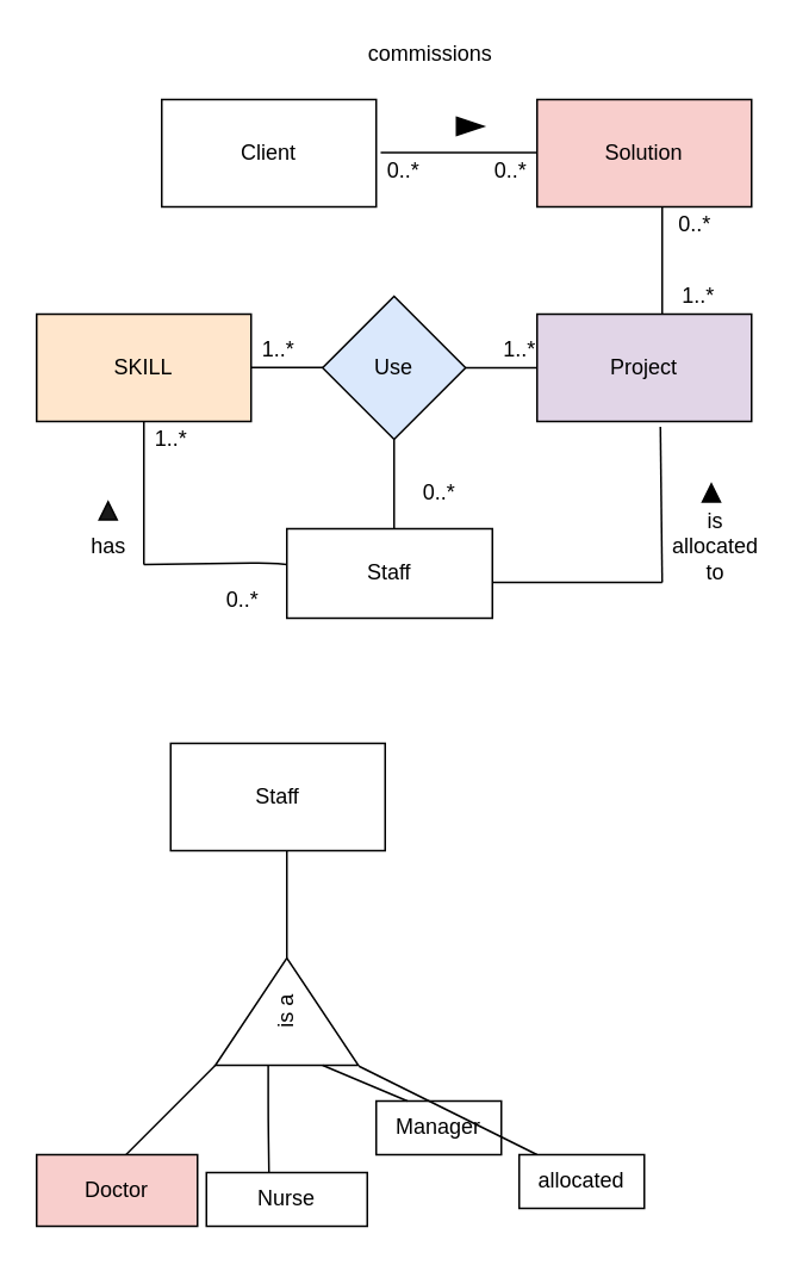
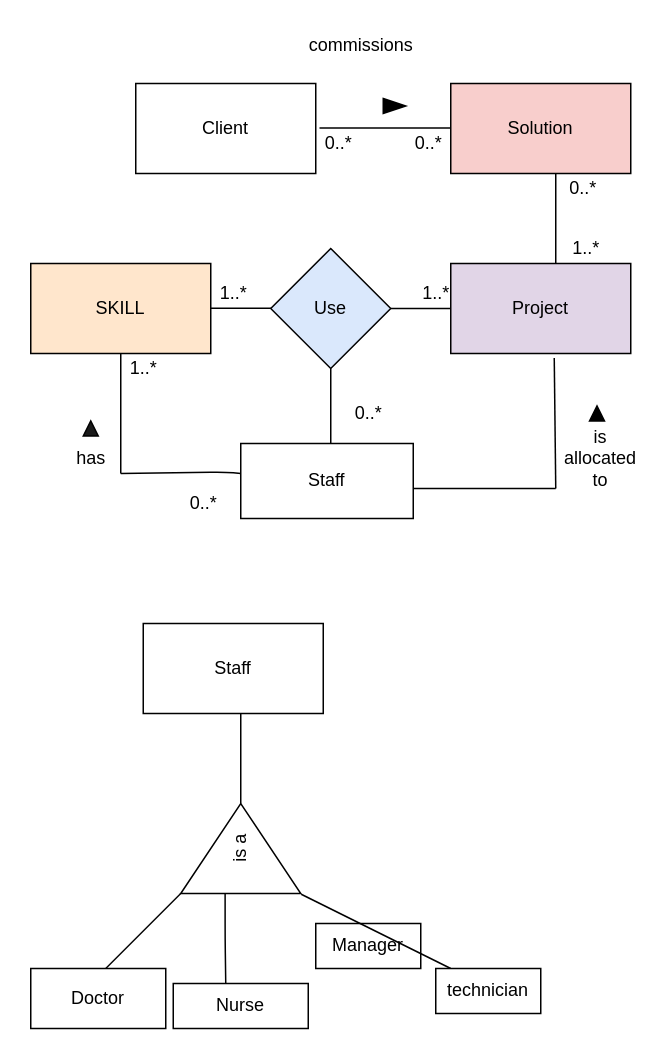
- <mxCell id="40" value="" style="endArrow=none;html=1;entryX=0;entryY=0.75;entryDx=0;entryDy=0;exitX=0.25;exitY=0;exitDx=0;exitDy=0;" edge="1" parent="1" source="39" target="33"><mxGeometry width="50" height="50" relative="1" as="geometry"><mxPoint x="215" y="655" as="sourcePoint" /><mxPoint x="265" y="605" as="targetPoint" /></mxGeometry></mxCell>
- <mxCell id="42" value="allocated" style="rounded=0;whiteSpace=wrap;html=1;strokeColor=#000000;fillColor=#FFFFFF;" vertex="1" parent="1"><mxGeometry x="290" y="645" width="70" height="30" as="geometry" /></mxCell>
+ <mxCell id="42" value="technician" style="rounded=0;whiteSpace=wrap;html=1;strokeColor=#000000;fillColor=#FFFFFF;" vertex="1" parent="1"><mxGeometry x="290" y="645" width="70" height="30" as="geometry" /></mxCell>
- <mxCell id="36" value="Doctor" style="rounded=0;whiteSpace=wrap;html=1;strokeColor=#000000;fillColor=#f8cecc;" vertex="1" parent="1"><mxGeometry x="20" y="645" width="90" height="40" as="geometry" /></mxCell>
+ <mxCell id="36" value="Doctor" style="rounded=0;whiteSpace=wrap;html=1;strokeColor=#000000;fillColor=#FFFFFF;" vertex="1" parent="1"><mxGeometry x="20" y="645" width="90" height="40" as="geometry" /></mxCell>
